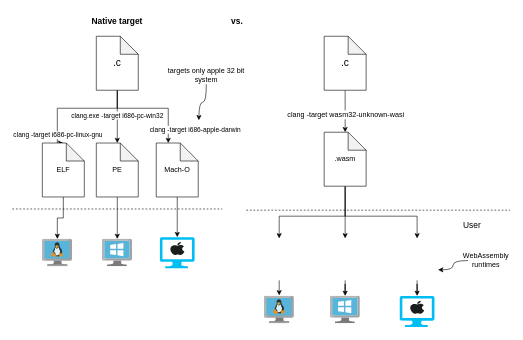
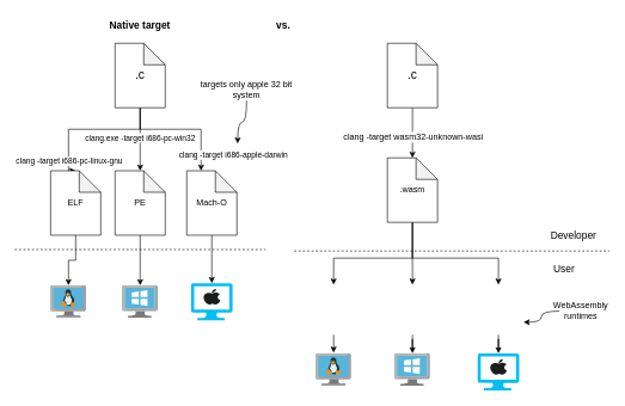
+ <mxCell id="38" value="&lt;font style=&quot;font-size: 14px;&quot;&gt;Developer&lt;/font&gt;" style="text;html=1;strokeColor=none;fillColor=none;align=center;verticalAlign=middle;whiteSpace=wrap;rounded=0;" vertex="1" parent="1"><mxGeometry x="770" y="314" width="60" height="30" as="geometry" /></mxCell>
